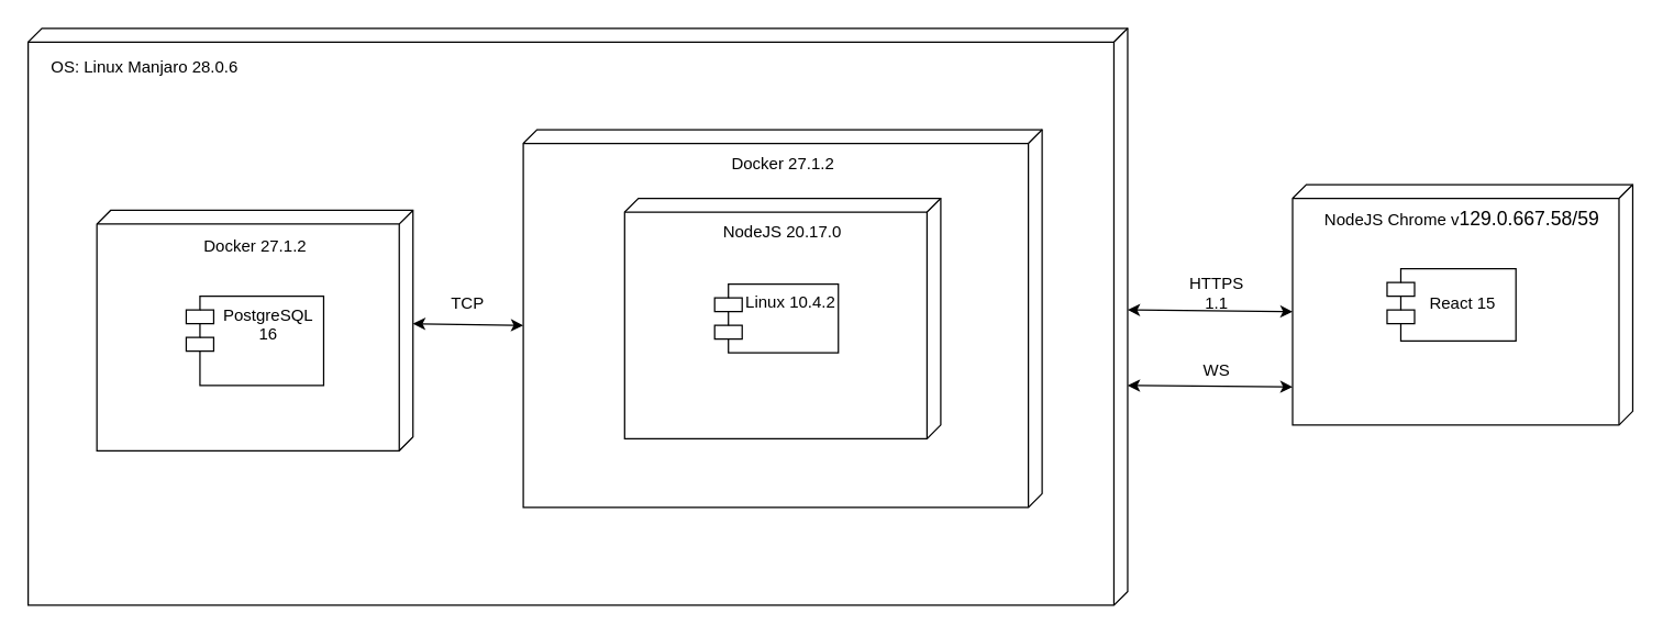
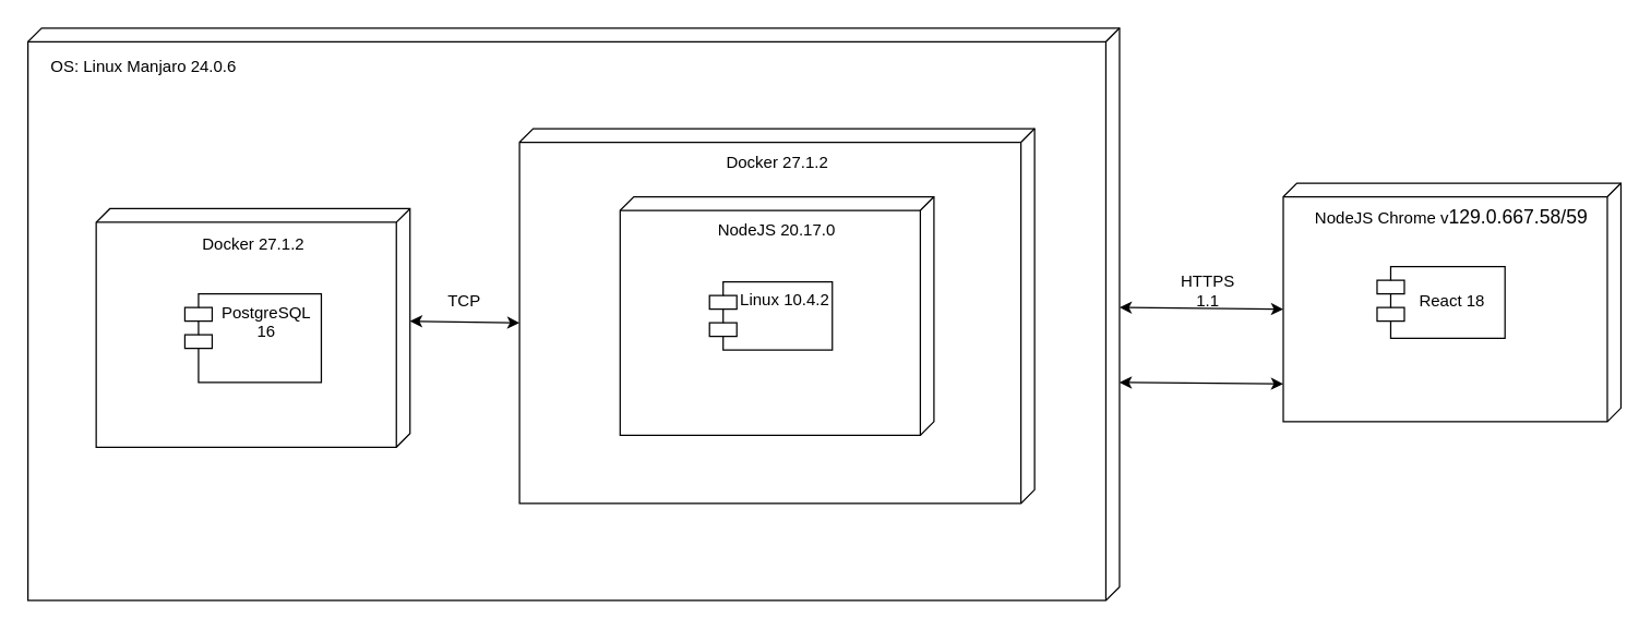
- <mxCell id="15" value="OS: Linux Manjaro 28.0.6" style="text;html=1;align=center;verticalAlign=middle;whiteSpace=wrap;rounded=0;" vertex="1" parent="1"><mxGeometry x="30" y="33.75" width="150" height="30" as="geometry" /></mxCell>
+ <mxCell id="15" value="OS: Linux Manjaro 24.0.6" style="text;html=1;align=center;verticalAlign=middle;whiteSpace=wrap;rounded=0;" vertex="1" parent="1"><mxGeometry x="30" y="33.75" width="150" height="30" as="geometry" /></mxCell>
- <mxCell id="14" value="&lt;div&gt;React 15&lt;/div&gt;" style="text;html=1;align=center;verticalAlign=middle;whiteSpace=wrap;rounded=0;" vertex="1" parent="1"><mxGeometry x="1028.75" y="206.25" width="70" height="30" as="geometry" /></mxCell>
+ <mxCell id="14" value="&lt;div&gt;React 18&lt;/div&gt;" style="text;html=1;align=center;verticalAlign=middle;whiteSpace=wrap;rounded=0;" vertex="1" parent="1"><mxGeometry x="1028.75" y="206.25" width="70" height="30" as="geometry" /></mxCell>
- <mxCell id="21" value="WS" style="text;html=1;align=center;verticalAlign=middle;whiteSpace=wrap;rounded=0;" vertex="1" parent="1"><mxGeometry x="855" y="256.25" width="60" height="26.25" as="geometry" /></mxCell>
